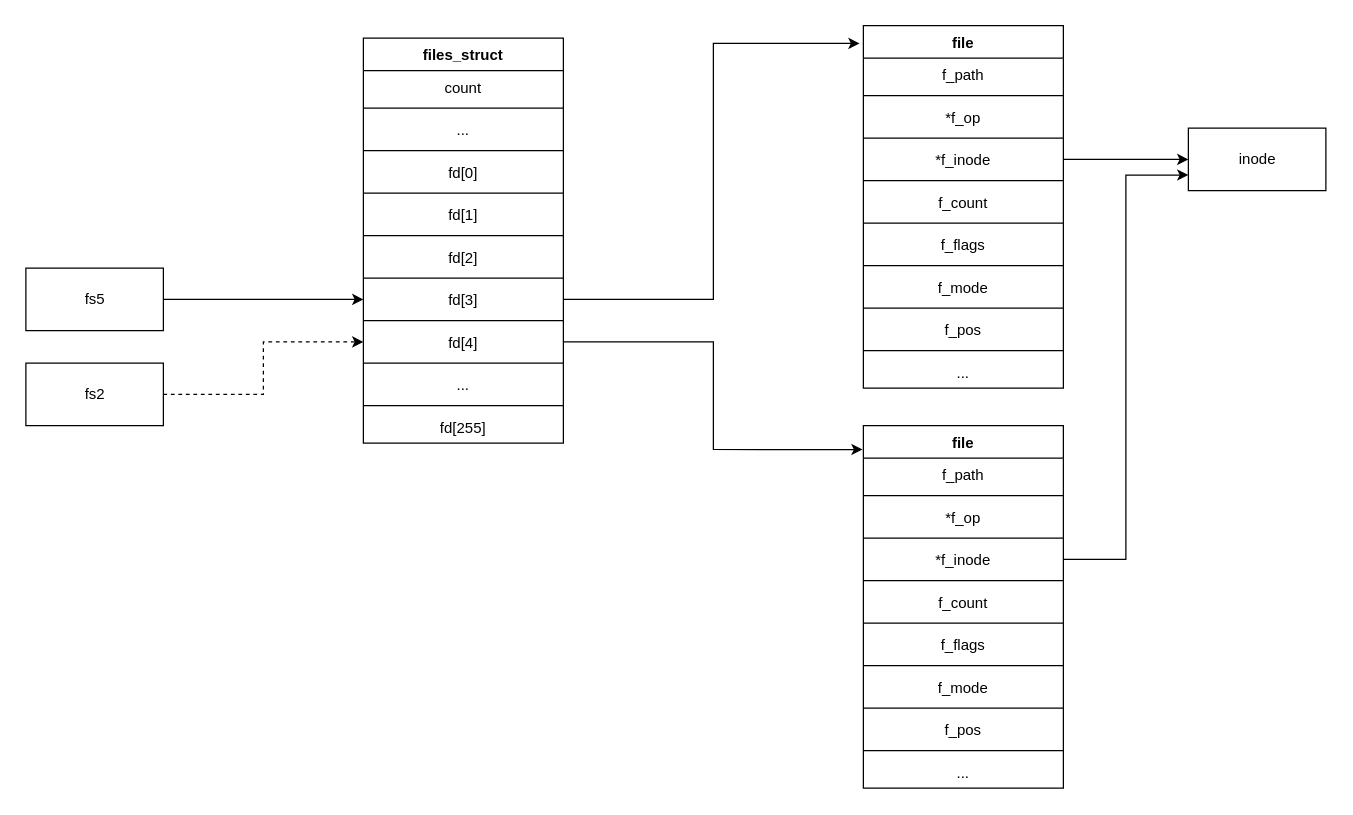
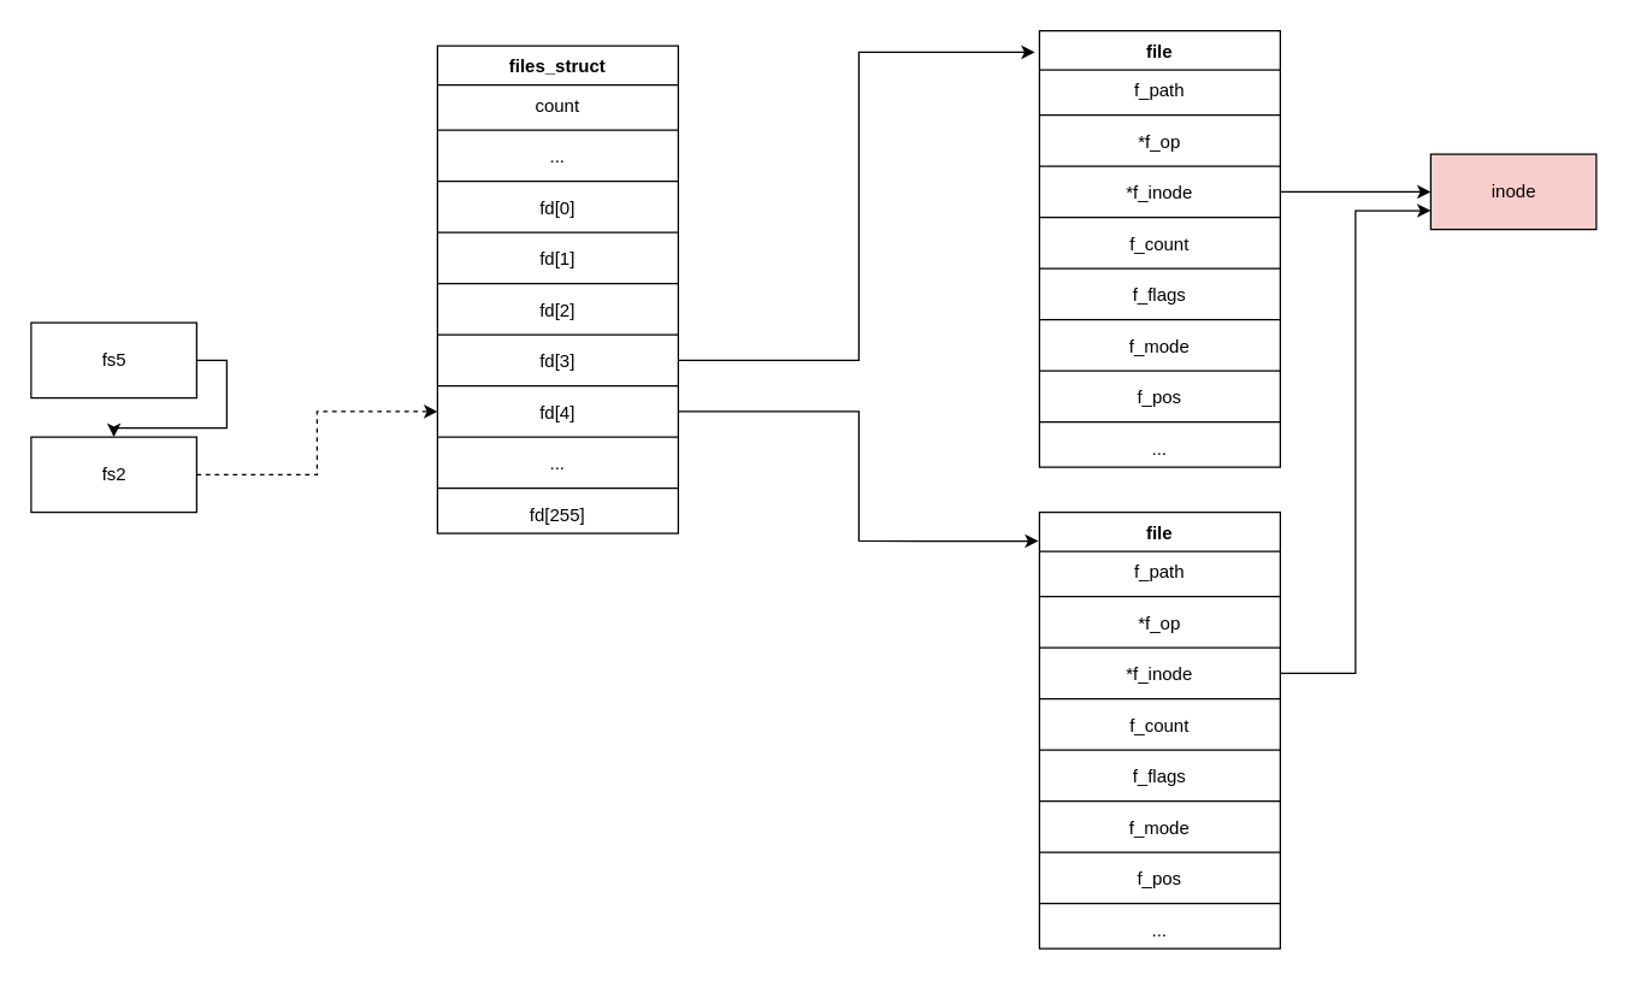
- <mxCell id="40" value="inode" style="html=1;align=center;" vertex="1" parent="1"><mxGeometry x="950" y="102" width="110" height="50" as="geometry" /></mxCell>
+ <mxCell id="40" value="inode" style="html=1;align=center;fillColor=#f8cecc;" vertex="1" parent="1"><mxGeometry x="950" y="102" width="110" height="50" as="geometry" /></mxCell>
- <mxCell id="20" style="edgeStyle=orthogonalEdgeStyle;rounded=0;orthogonalLoop=1;jettySize=auto;html=1;exitX=1;exitY=0.5;exitDx=0;exitDy=0;" edge="1" parent="1" source="21" target="13"><mxGeometry relative="1" as="geometry" /></mxCell>
+ <mxCell id="20" style="edgeStyle=orthogonalEdgeStyle;rounded=0;orthogonalLoop=1;jettySize=auto;html=1;exitX=1;exitY=0.5;exitDx=0;exitDy=0;" edge="1" parent="1" source="21" target="23"><mxGeometry relative="1" as="geometry" /></mxCell>
